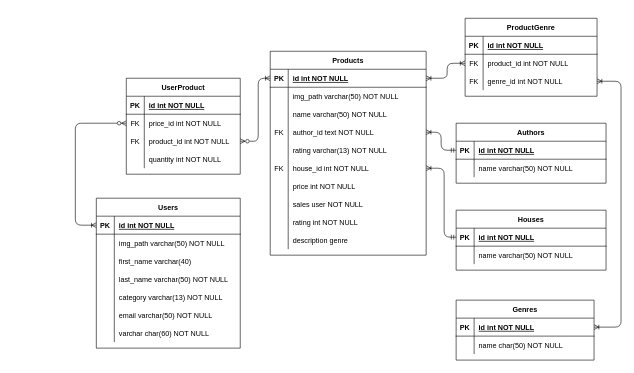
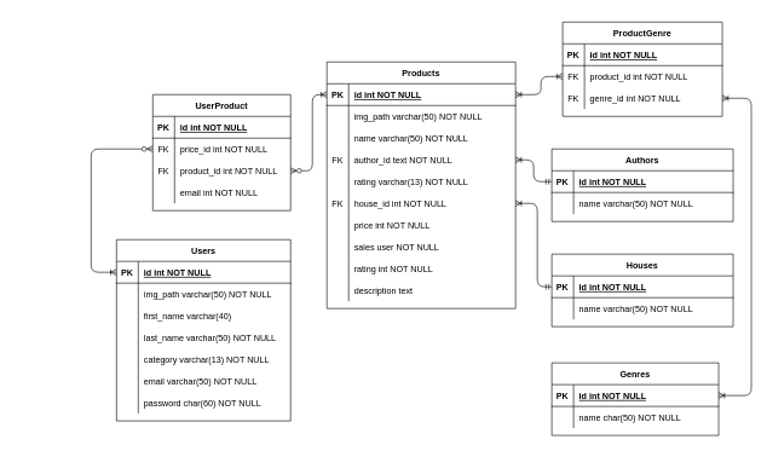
- <mxCell id="81" value="quantity int NOT NULL" style="shape=partialRectangle;overflow=hidden;connectable=0;fillColor=none;align=left;top=0;left=0;bottom=0;right=0;spacingLeft=6;" parent="79" vertex="1"><mxGeometry x="30" width="160" height="30" as="geometry"><mxRectangle width="160" height="30" as="alternateBounds" /></mxGeometry></mxCell>
+ <mxCell id="81" value="email int NOT NULL" style="shape=partialRectangle;overflow=hidden;connectable=0;fillColor=none;align=left;top=0;left=0;bottom=0;right=0;spacingLeft=6;" parent="79" vertex="1"><mxGeometry x="30" width="160" height="30" as="geometry"><mxRectangle width="160" height="30" as="alternateBounds" /></mxGeometry></mxCell>
- <mxCell id="68" value="description genre" style="shape=partialRectangle;overflow=hidden;connectable=0;fillColor=none;align=left;top=0;left=0;bottom=0;right=0;spacingLeft=6;" parent="66" vertex="1"><mxGeometry x="30" width="230" height="30" as="geometry"><mxRectangle width="230" height="30" as="alternateBounds" /></mxGeometry></mxCell>
+ <mxCell id="68" value="description text" style="shape=partialRectangle;overflow=hidden;connectable=0;fillColor=none;align=left;top=0;left=0;bottom=0;right=0;spacingLeft=6;" parent="66" vertex="1"><mxGeometry x="30" width="230" height="30" as="geometry"><mxRectangle width="230" height="30" as="alternateBounds" /></mxGeometry></mxCell>
- <mxCell id="23" value="varchar char(60) NOT NULL" style="shape=partialRectangle;overflow=hidden;connectable=0;fillColor=none;align=left;top=0;left=0;bottom=0;right=0;spacingLeft=6;" parent="21" vertex="1"><mxGeometry x="30" width="210" height="30" as="geometry"><mxRectangle width="210" height="30" as="alternateBounds" /></mxGeometry></mxCell>
+ <mxCell id="23" value="password char(60) NOT NULL" style="shape=partialRectangle;overflow=hidden;connectable=0;fillColor=none;align=left;top=0;left=0;bottom=0;right=0;spacingLeft=6;" parent="21" vertex="1"><mxGeometry x="30" width="210" height="30" as="geometry"><mxRectangle width="210" height="30" as="alternateBounds" /></mxGeometry></mxCell>
